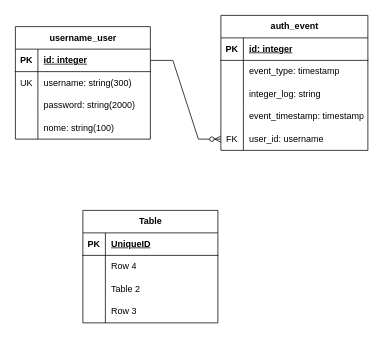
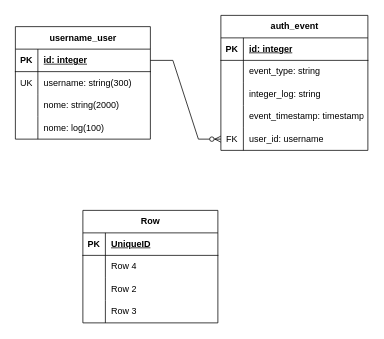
- <mxCell id="21" value="event_type: timestamp" style="shape=partialRectangle;connectable=0;fillColor=none;top=0;left=0;bottom=0;right=0;align=left;spacingLeft=6;overflow=hidden;whiteSpace=wrap;html=1;" vertex="1" parent="19"><mxGeometry x="30" width="166" height="30" as="geometry"><mxRectangle width="166" height="30" as="alternateBounds" /></mxGeometry></mxCell>
+ <mxCell id="21" value="event_type: string" style="shape=partialRectangle;connectable=0;fillColor=none;top=0;left=0;bottom=0;right=0;align=left;spacingLeft=6;overflow=hidden;whiteSpace=wrap;html=1;" vertex="1" parent="19"><mxGeometry x="30" width="166" height="30" as="geometry"><mxRectangle width="166" height="30" as="alternateBounds" /></mxGeometry></mxCell>
- <mxCell id="11" value="password: string(2000)" style="shape=partialRectangle;connectable=0;fillColor=none;top=0;left=0;bottom=0;right=0;align=left;spacingLeft=6;overflow=hidden;whiteSpace=wrap;html=1;" vertex="1" parent="9"><mxGeometry x="30" width="150" height="30" as="geometry"><mxRectangle width="150" height="30" as="alternateBounds" /></mxGeometry></mxCell>
+ <mxCell id="11" value="nome: string(2000)" style="shape=partialRectangle;connectable=0;fillColor=none;top=0;left=0;bottom=0;right=0;align=left;spacingLeft=6;overflow=hidden;whiteSpace=wrap;html=1;" vertex="1" parent="9"><mxGeometry x="30" width="150" height="30" as="geometry"><mxRectangle width="150" height="30" as="alternateBounds" /></mxGeometry></mxCell>
- <mxCell id="14" value="nome: string(100)" style="shape=partialRectangle;connectable=0;fillColor=none;top=0;left=0;bottom=0;right=0;align=left;spacingLeft=6;overflow=hidden;whiteSpace=wrap;html=1;" vertex="1" parent="12"><mxGeometry x="30" width="150" height="30" as="geometry"><mxRectangle width="150" height="30" as="alternateBounds" /></mxGeometry></mxCell>
+ <mxCell id="14" value="nome: log(100)" style="shape=partialRectangle;connectable=0;fillColor=none;top=0;left=0;bottom=0;right=0;align=left;spacingLeft=6;overflow=hidden;whiteSpace=wrap;html=1;" vertex="1" parent="12"><mxGeometry x="30" width="150" height="30" as="geometry"><mxRectangle width="150" height="30" as="alternateBounds" /></mxGeometry></mxCell>
- <mxCell id="32" value="Table" style="shape=table;startSize=30;container=1;collapsible=1;childLayout=tableLayout;fixedRows=1;rowLines=0;fontStyle=1;align=center;resizeLast=1;html=1;" vertex="1" parent="1"><mxGeometry x="110" y="280" width="180" height="150" as="geometry" /></mxCell>
+ <mxCell id="32" value="Row" style="shape=table;startSize=30;container=1;collapsible=1;childLayout=tableLayout;fixedRows=1;rowLines=0;fontStyle=1;align=center;resizeLast=1;html=1;" vertex="1" parent="1"><mxGeometry x="110" y="280" width="180" height="150" as="geometry" /></mxCell>
- <mxCell id="41" value="Table 2" style="shape=partialRectangle;connectable=0;fillColor=none;top=0;left=0;bottom=0;right=0;align=left;spacingLeft=6;overflow=hidden;whiteSpace=wrap;html=1;" vertex="1" parent="39"><mxGeometry x="30" width="150" height="30" as="geometry"><mxRectangle width="150" height="30" as="alternateBounds" /></mxGeometry></mxCell>
+ <mxCell id="41" value="Row 2" style="shape=partialRectangle;connectable=0;fillColor=none;top=0;left=0;bottom=0;right=0;align=left;spacingLeft=6;overflow=hidden;whiteSpace=wrap;html=1;" vertex="1" parent="39"><mxGeometry x="30" width="150" height="30" as="geometry"><mxRectangle width="150" height="30" as="alternateBounds" /></mxGeometry></mxCell>
